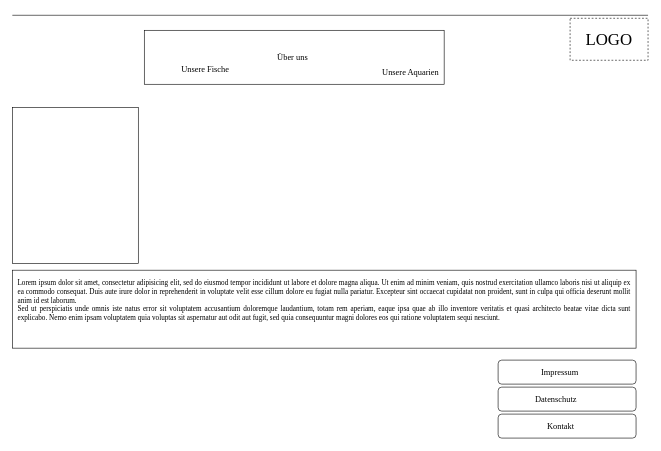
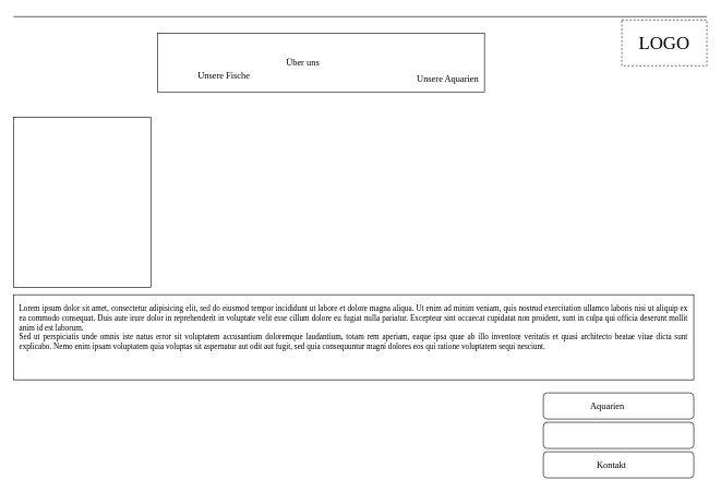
- <mxCell id="15" value="Über uns" style="text;html=1;points=[];align=left;verticalAlign=top;spacingTop=-4;fontSize=14;fontFamily=Verdana;rounded=0;" parent="1" vertex="1"><mxGeometry x="460" y="85" width="60" height="20" as="geometry" /></mxCell>
+ <mxCell id="15" value="Über uns" style="text;html=1;points=[];align=left;verticalAlign=top;spacingTop=-4;fontSize=14;fontFamily=Verdana;rounded=0;" parent="1" vertex="1"><mxGeometry x="435" y="85" width="60" height="20" as="geometry" /></mxCell>
- <mxCell id="10" value="Impressum&lt;br&gt;&lt;br&gt;" style="text;html=1;points=[];align=left;verticalAlign=top;spacingTop=-4;fontSize=14;fontFamily=Verdana;rounded=0;" parent="1" vertex="1"><mxGeometry x="900" y="610" width="90" height="20" as="geometry" /></mxCell>
+ <mxCell id="10" value="Aquarien&lt;br&gt;&lt;br&gt;" style="text;html=1;points=[];align=left;verticalAlign=top;spacingTop=-4;fontSize=14;fontFamily=Verdana;rounded=0;" parent="1" vertex="1"><mxGeometry x="900" y="610" width="90" height="20" as="geometry" /></mxCell>
- <mxCell id="12" value="Datenschutz" style="text;html=1;points=[];align=left;verticalAlign=top;spacingTop=-4;fontSize=14;fontFamily=Verdana;rounded=0;" parent="1" vertex="1"><mxGeometry x="890" y="655" width="170" height="20" as="geometry" /></mxCell>
